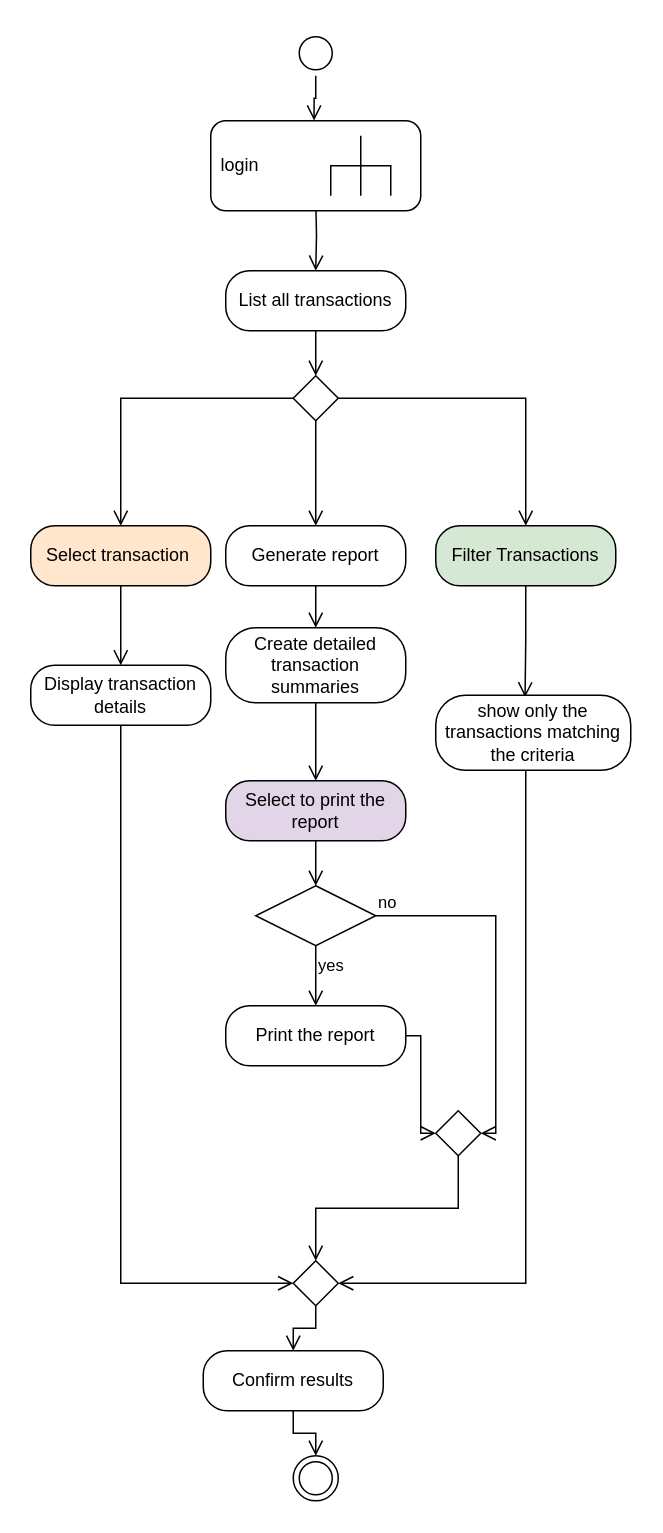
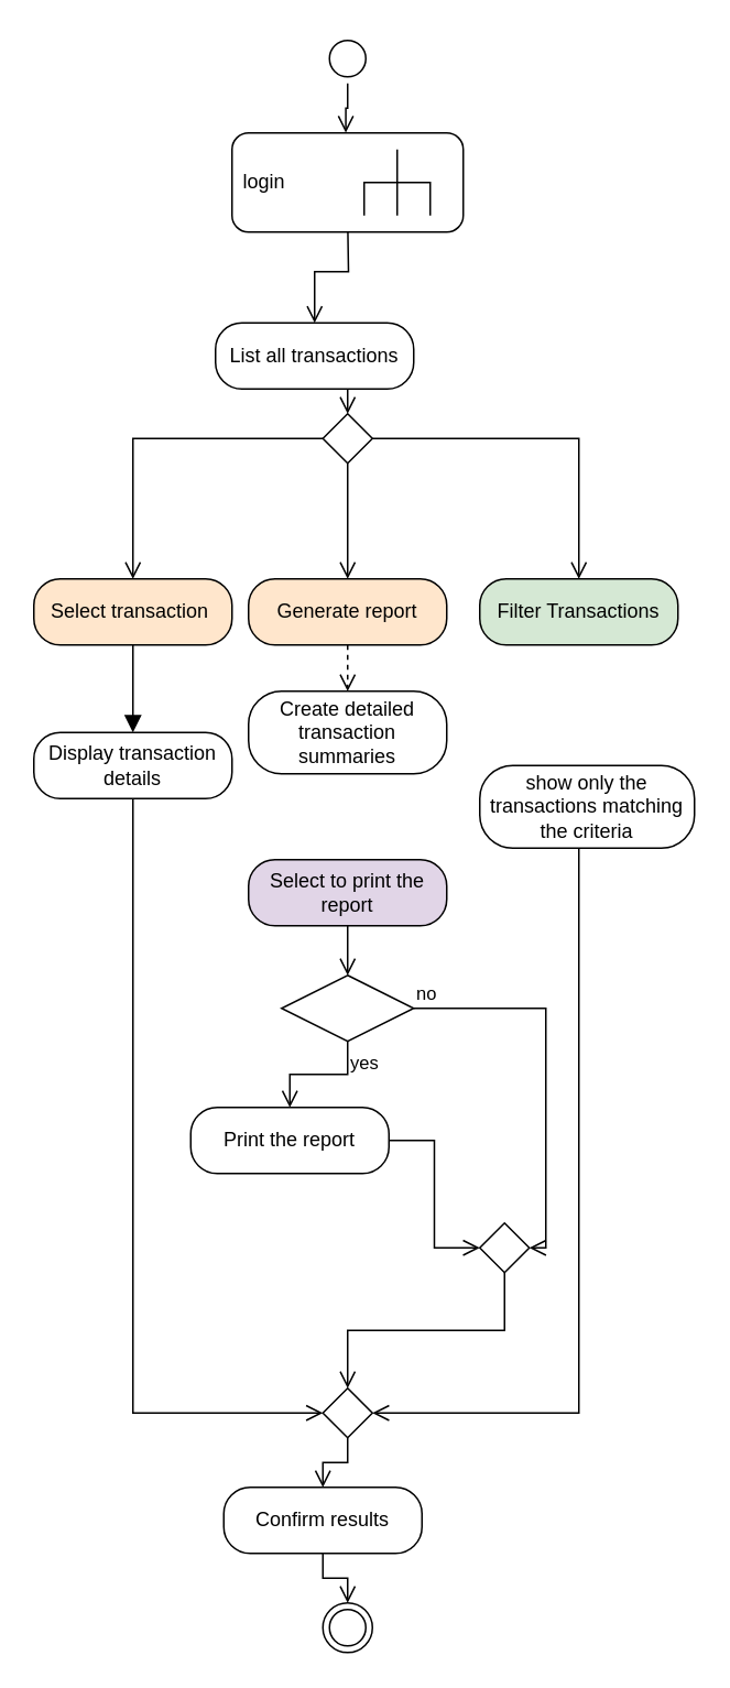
- <mxCell id="5" value="List all transactions" style="rounded=1;whiteSpace=wrap;html=1;arcSize=40;labelBackgroundColor=none;" parent="1" vertex="1"><mxGeometry x="150" y="180" width="120" height="40" as="geometry" /></mxCell>
+ <mxCell id="5" value="List all transactions" style="rounded=1;whiteSpace=wrap;html=1;arcSize=40;labelBackgroundColor=none;" parent="1" vertex="1"><mxGeometry x="130" y="195" width="120" height="40" as="geometry" /></mxCell>
- <mxCell id="11" value="Generate report" style="rounded=1;whiteSpace=wrap;html=1;arcSize=40;labelBackgroundColor=none;" parent="1" vertex="1"><mxGeometry x="150" y="350" width="120" height="40" as="geometry" /></mxCell>
+ <mxCell id="11" value="Generate report" style="rounded=1;whiteSpace=wrap;html=1;arcSize=40;labelBackgroundColor=none;fillColor=#ffe6cc;" parent="1" vertex="1"><mxGeometry x="150" y="350" width="120" height="40" as="geometry" /></mxCell>
- <mxCell id="12" value="" style="edgeStyle=orthogonalEdgeStyle;html=1;verticalAlign=bottom;endArrow=open;endSize=8;rounded=0;labelBackgroundColor=none;fontColor=default;entryX=0.5;entryY=0;entryDx=0;entryDy=0;" parent="1" source="11" target="17" edge="1"><mxGeometry relative="1" as="geometry"><mxPoint x="210" y="500" as="targetPoint" /></mxGeometry></mxCell>
+ <mxCell id="12" value="" style="edgeStyle=orthogonalEdgeStyle;html=1;verticalAlign=bottom;endArrow=open;endSize=8;rounded=0;labelBackgroundColor=none;fontColor=default;entryX=0.5;entryY=0;entryDx=0;entryDy=0;dashed=1;" parent="1" source="11" target="17" edge="1"><mxGeometry relative="1" as="geometry"><mxPoint x="210" y="500" as="targetPoint" /></mxGeometry></mxCell>
- <mxCell id="14" value="" style="edgeStyle=orthogonalEdgeStyle;html=1;verticalAlign=bottom;endArrow=open;endSize=8;rounded=0;labelBackgroundColor=none;fontColor=default;entryX=0.458;entryY=0.028;entryDx=0;entryDy=0;entryPerimeter=0;" parent="1" source="13" edge="1" target="19"><mxGeometry relative="1" as="geometry"><mxPoint x="350" y="420" as="targetPoint" /></mxGeometry></mxCell>
- <mxCell id="28" value="" style="edgeStyle=orthogonalEdgeStyle;html=1;verticalAlign=bottom;endArrow=open;endSize=8;rounded=0;labelBackgroundColor=none;fontColor=default;" edge="1" parent="1" source="10" target="15"><mxGeometry relative="1" as="geometry"><mxPoint x="79.66" y="510" as="targetPoint" /><mxPoint x="79.66" y="390" as="sourcePoint" /><Array as="points" /></mxGeometry></mxCell>
+ <mxCell id="28" value="" style="edgeStyle=orthogonalEdgeStyle;html=1;verticalAlign=bottom;endArrow=block;endSize=8;rounded=0;labelBackgroundColor=none;fontColor=default;" edge="1" parent="1" source="10" target="15"><mxGeometry relative="1" as="geometry"><mxPoint x="79.66" y="510" as="targetPoint" /><mxPoint x="79.66" y="390" as="sourcePoint" /><Array as="points" /></mxGeometry></mxCell>
- <mxCell id="18" value="" style="edgeStyle=orthogonalEdgeStyle;html=1;verticalAlign=bottom;endArrow=open;endSize=8;rounded=0;labelBackgroundColor=none;fontColor=default;entryX=0.5;entryY=0;entryDx=0;entryDy=0;" parent="1" source="17" target="29" edge="1"><mxGeometry relative="1" as="geometry"><mxPoint x="210" y="600" as="targetPoint" /></mxGeometry></mxCell>
- <mxCell id="34" value="Print the report" style="rounded=1;whiteSpace=wrap;html=1;arcSize=40;labelBackgroundColor=none;" vertex="1" parent="1"><mxGeometry x="150" y="670" width="120" height="40" as="geometry" /></mxCell>
+ <mxCell id="34" value="Print the report" style="rounded=1;whiteSpace=wrap;html=1;arcSize=40;labelBackgroundColor=none;" vertex="1" parent="1"><mxGeometry x="115" y="670" width="120" height="40" as="geometry" /></mxCell>
